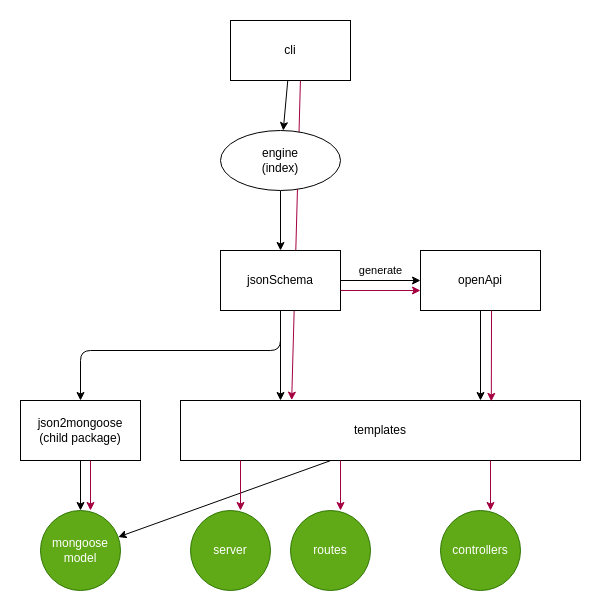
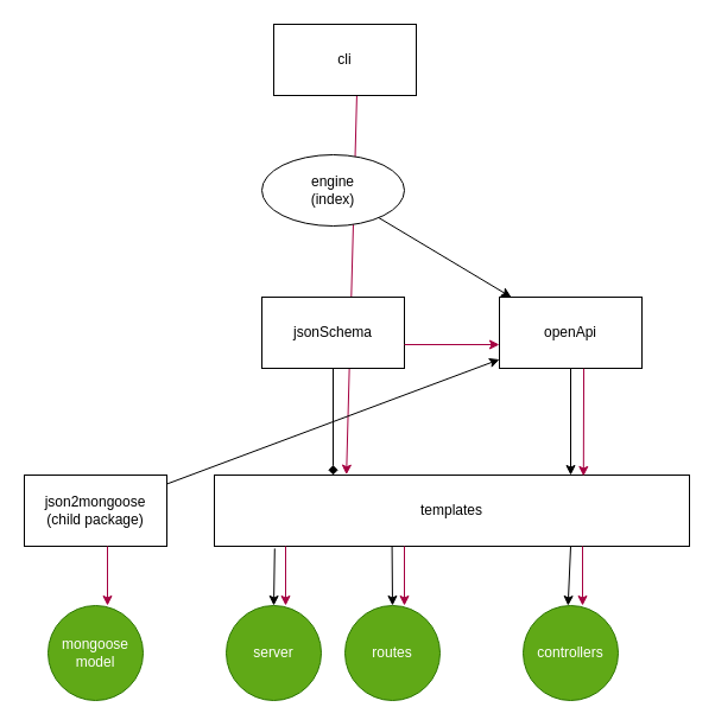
- <mxCell id="2" value="" style="edgeStyle=none;html=1;" parent="1" source="4" target="6" edge="1"><mxGeometry relative="1" as="geometry" /></mxCell>
- <mxCell id="5" value="" style="edgeStyle=none;html=1;" parent="1" source="6" target="12" edge="1"><mxGeometry relative="1" as="geometry" /></mxCell>
+ <mxCell id="5" value="" style="edgeStyle=none;html=1;" parent="1" source="6" target="14" edge="1"><mxGeometry relative="1" as="geometry" /></mxCell>
- <mxCell id="9" value="generate" style="edgeStyle=none;html=1;" parent="1" source="12" target="14" edge="1"><mxGeometry y="10" relative="1" as="geometry"><mxPoint as="offset" /></mxGeometry></mxCell>
- <mxCell id="11" style="edgeStyle=none;html=1;" parent="1" source="12" target="8" edge="1"><mxGeometry relative="1" as="geometry"><Array as="points"><mxPoint x="280" y="350" /><mxPoint x="80" y="350" /></Array></mxGeometry></mxCell>
- <mxCell id="10" value="" style="edgeStyle=none;html=1;entryX=0.25;entryY=0;entryDx=0;entryDy=0;" parent="1" source="12" target="18" edge="1"><mxGeometry relative="1" as="geometry" /></mxCell>
+ <mxCell id="10" value="" style="edgeStyle=none;html=1;entryX=0.25;entryY=0;entryDx=0;entryDy=0;endArrow=diamond;" parent="1" source="12" target="18" edge="1"><mxGeometry relative="1" as="geometry" /></mxCell>
- <mxCell id="7" value="" style="edgeStyle=none;html=1;" parent="1" source="8" target="19" edge="1"><mxGeometry relative="1" as="geometry" /></mxCell>
+ <mxCell id="7" value="" style="edgeStyle=none;html=1;" parent="1" source="8" target="14" edge="1"><mxGeometry relative="1" as="geometry" /></mxCell>
+ <mxCell id="16" style="edgeStyle=none;html=1;exitX=0.75;exitY=1;exitDx=0;exitDy=0;" parent="1" source="18" target="22" edge="1"><mxGeometry relative="1" as="geometry" /></mxCell>
+ <mxCell id="15" value="" style="edgeStyle=none;html=1;exitX=0.127;exitY=1.032;exitDx=0;exitDy=0;exitPerimeter=0;" parent="1" source="18" target="20" edge="1"><mxGeometry relative="1" as="geometry" /></mxCell>
- <mxCell id="17" style="edgeStyle=none;html=1;exitX=0.374;exitY=1.005;exitDx=0;exitDy=0;exitPerimeter=0;" parent="1" source="18" target="19" edge="1"><mxGeometry relative="1" as="geometry" /></mxCell>
+ <mxCell id="17" style="edgeStyle=none;html=1;exitX=0.374;exitY=1.005;exitDx=0;exitDy=0;exitPerimeter=0;" parent="1" source="18" target="21" edge="1"><mxGeometry relative="1" as="geometry" /></mxCell>
